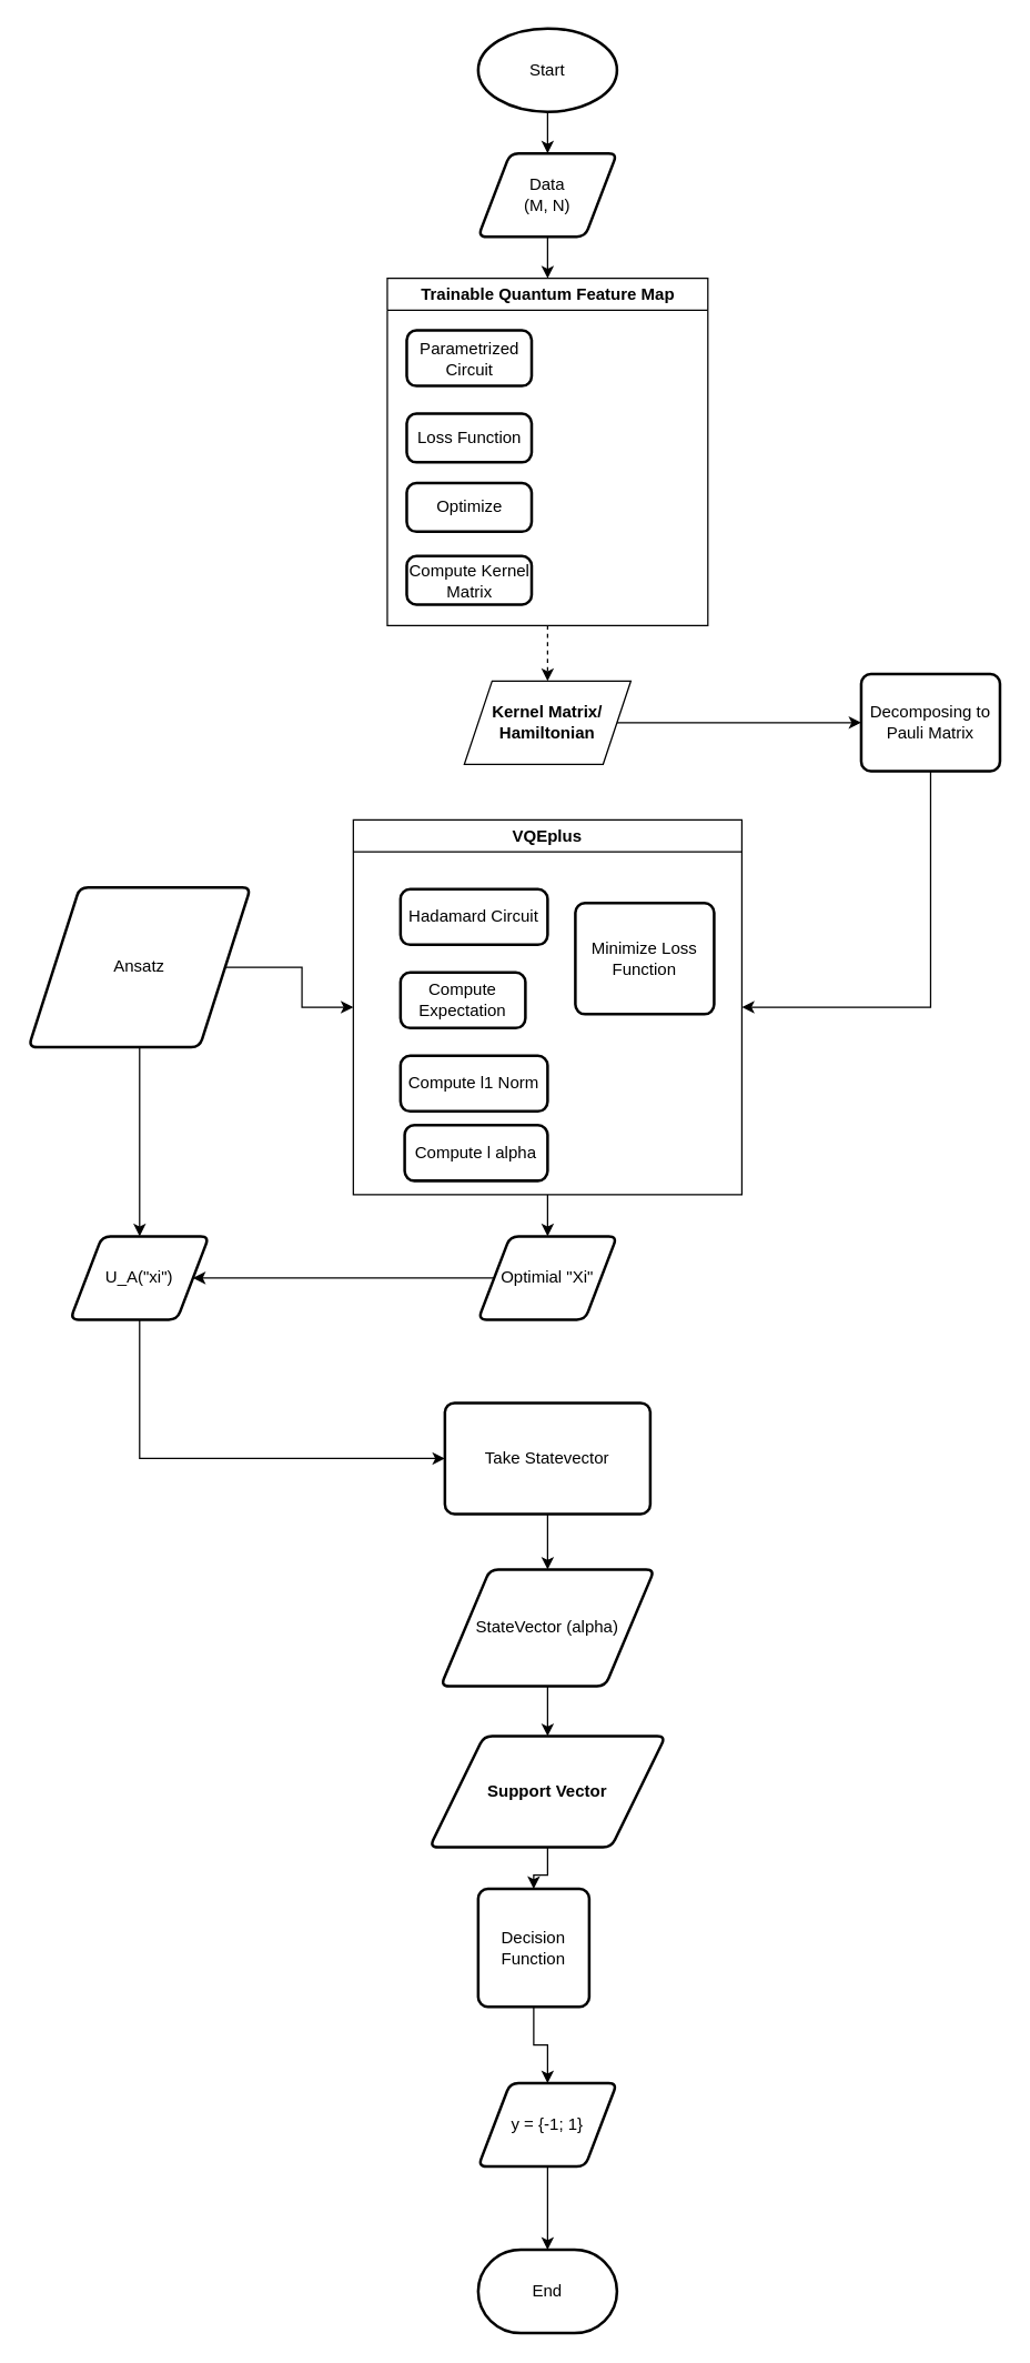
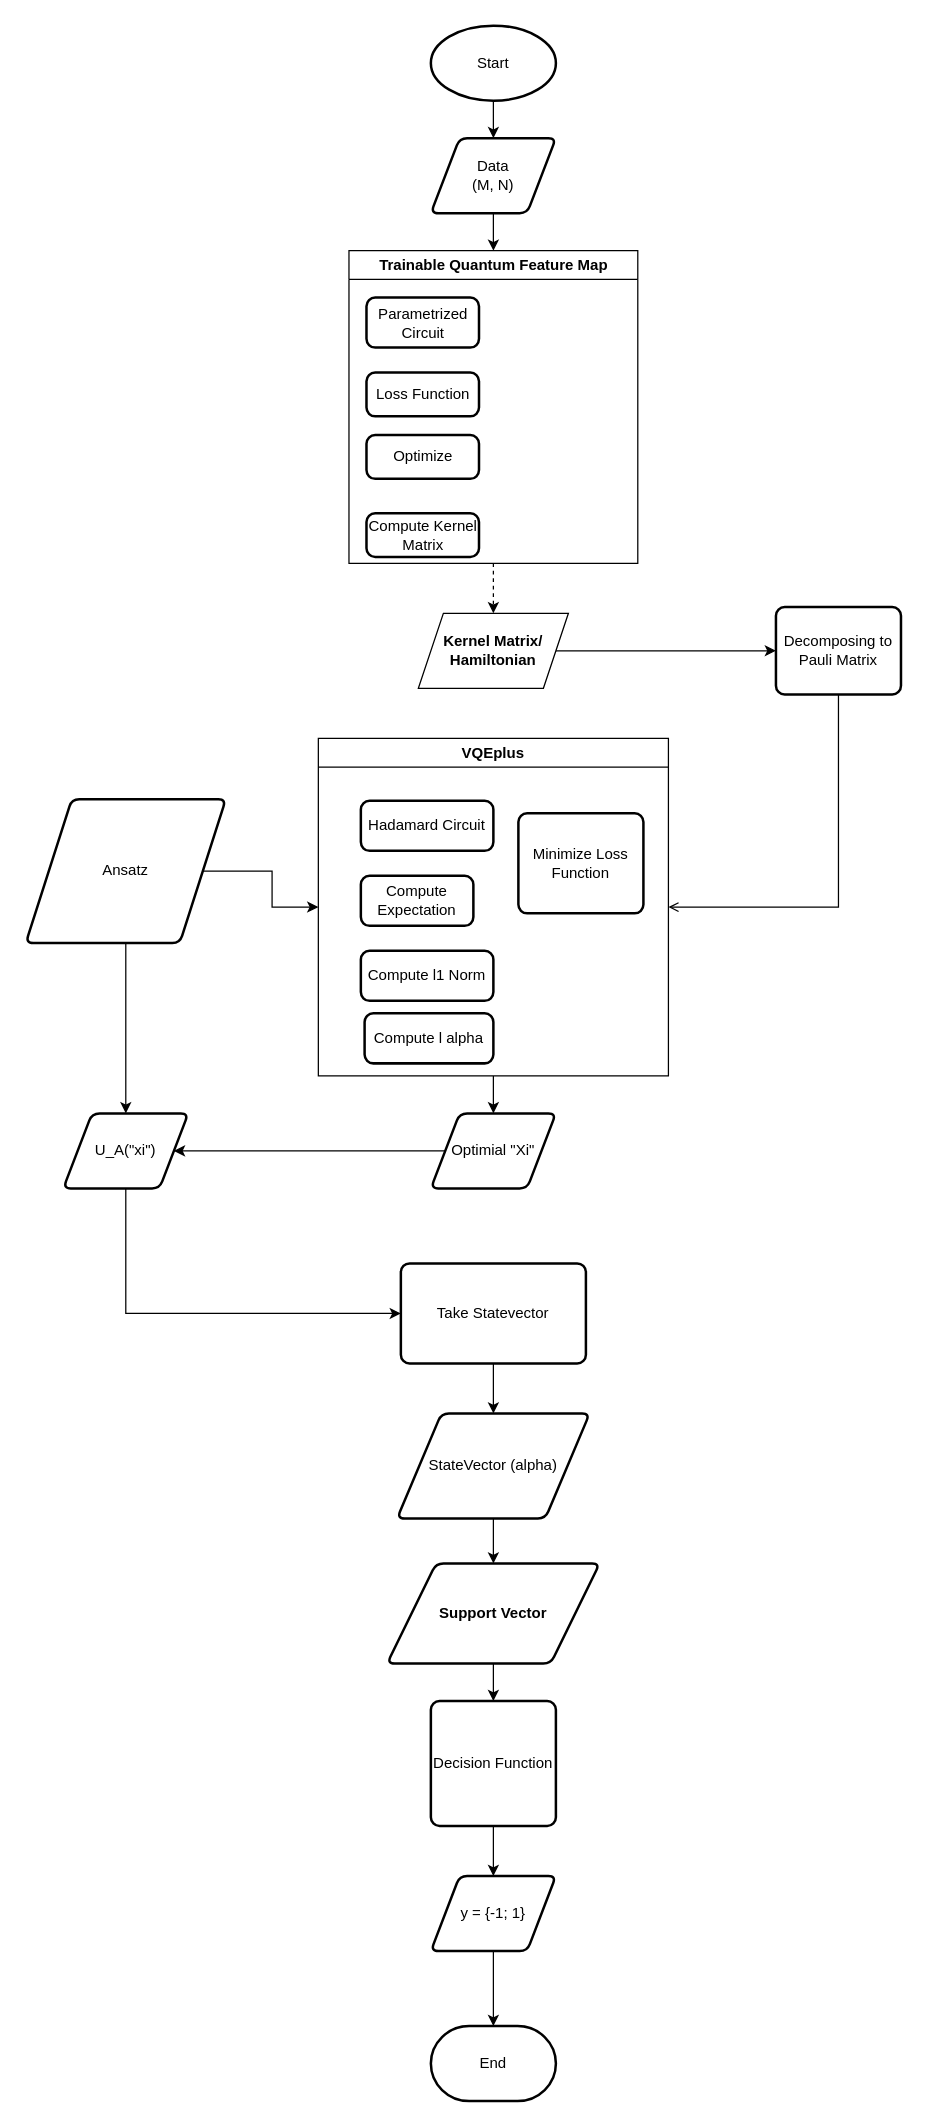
- <mxCell id="12" value="Compute Kernel Matrix" style="rounded=1;whiteSpace=wrap;html=1;absoluteArcSize=1;arcSize=14;strokeWidth=2;" vertex="1" parent="11"><mxGeometry x="14" y="200" width="90" height="35" as="geometry" /></mxCell>
+ <mxCell id="12" value="Compute Kernel Matrix" style="rounded=1;whiteSpace=wrap;html=1;absoluteArcSize=1;arcSize=14;strokeWidth=2;" vertex="1" parent="11"><mxGeometry x="14" y="210" width="90" height="35" as="geometry" /></mxCell>
- <mxCell id="8" style="edgeStyle=orthogonalEdgeStyle;rounded=0;orthogonalLoop=1;jettySize=auto;html=1;entryX=1;entryY=0.5;entryDx=0;entryDy=0;exitX=0.5;exitY=1;exitDx=0;exitDy=0;" edge="1" parent="1" source="9" target="17"><mxGeometry relative="1" as="geometry"><mxPoint x="610" y="780" as="targetPoint" /></mxGeometry></mxCell>
+ <mxCell id="8" style="edgeStyle=orthogonalEdgeStyle;rounded=0;orthogonalLoop=1;jettySize=auto;html=1;entryX=1;entryY=0.5;entryDx=0;entryDy=0;exitX=0.5;exitY=1;exitDx=0;exitDy=0;endArrow=open;" edge="1" parent="1" source="9" target="17"><mxGeometry relative="1" as="geometry"><mxPoint x="610" y="780" as="targetPoint" /></mxGeometry></mxCell>
- <mxCell id="37" value="Decision Function" style="rounded=1;whiteSpace=wrap;html=1;absoluteArcSize=1;arcSize=14;strokeWidth=2;" vertex="1" parent="1"><mxGeometry x="344" y="1360" width="80" height="85" as="geometry" /></mxCell>
+ <mxCell id="37" value="Decision Function" style="rounded=1;whiteSpace=wrap;html=1;absoluteArcSize=1;arcSize=14;strokeWidth=2;" vertex="1" parent="1"><mxGeometry x="344" y="1360" width="100" height="100" as="geometry" /></mxCell>
